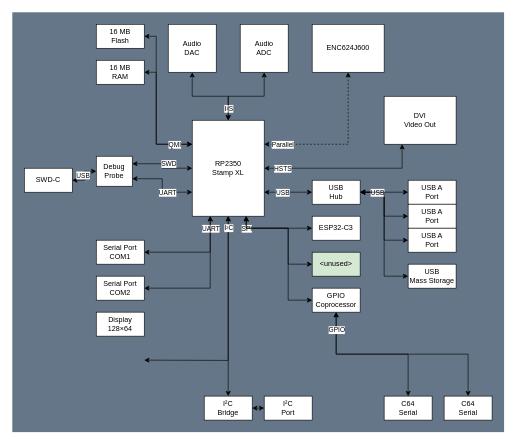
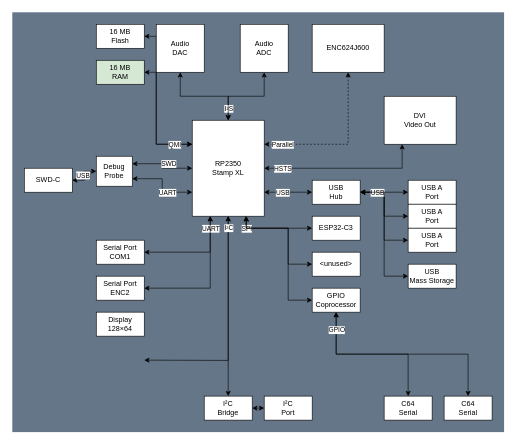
- <mxCell id="24" value="Audio&lt;br&gt;DAC" style="rounded=0;whiteSpace=wrap;html=1;" parent="1" vertex="1"><mxGeometry x="280" y="40" width="80" height="80" as="geometry" /></mxCell>
+ <mxCell id="24" value="Audio&lt;br&gt;DAC" style="rounded=0;whiteSpace=wrap;html=1;" parent="1" vertex="1"><mxGeometry x="260" y="40" width="80" height="80" as="geometry" /></mxCell>
- <mxCell id="26" value="16 MB&lt;br&gt;RAM" style="rounded=0;whiteSpace=wrap;html=1;" parent="1" vertex="1"><mxGeometry x="160" y="100" width="80" height="40" as="geometry" /></mxCell>
+ <mxCell id="26" value="16 MB&lt;br&gt;RAM" style="rounded=0;whiteSpace=wrap;html=1;fillColor=#d5e8d4;" parent="1" vertex="1"><mxGeometry x="160" y="100" width="80" height="40" as="geometry" /></mxCell>
- <mxCell id="18" value="&amp;lt;unused&amp;gt;" style="rounded=0;whiteSpace=wrap;html=1;fillColor=#d5e8d4;" parent="1" vertex="1"><mxGeometry x="520" y="420" width="80" height="40" as="geometry" /></mxCell>
+ <mxCell id="18" value="&amp;lt;unused&amp;gt;" style="rounded=0;whiteSpace=wrap;html=1;" parent="1" vertex="1"><mxGeometry x="520" y="420" width="80" height="40" as="geometry" /></mxCell>
- <mxCell id="58" value="Serial Port&lt;br&gt;COM2" style="rounded=0;whiteSpace=wrap;html=1;" parent="1" vertex="1"><mxGeometry x="160" y="460" width="80" height="40" as="geometry" /></mxCell>
+ <mxCell id="58" value="Serial Port&lt;br&gt;ENC2" style="rounded=0;whiteSpace=wrap;html=1;" parent="1" vertex="1"><mxGeometry x="160" y="460" width="80" height="40" as="geometry" /></mxCell>
